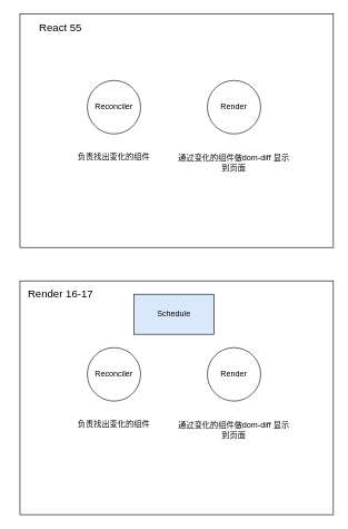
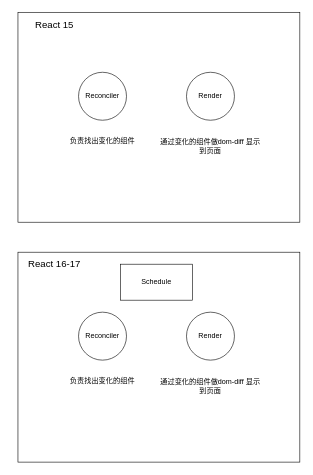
- <mxCell id="7" value="React 55&lt;br style=&quot;font-size: 16px;&quot;&gt;" style="text;html=1;strokeColor=none;fillColor=none;align=center;verticalAlign=middle;whiteSpace=wrap;rounded=0;strokeWidth=2;fontSize=16;" parent="1" vertex="1"><mxGeometry x="20" y="30" width="140" height="20" as="geometry" /></mxCell>
+ <mxCell id="7" value="React 15&lt;br style=&quot;font-size: 16px;&quot;&gt;" style="text;html=1;strokeColor=none;fillColor=none;align=center;verticalAlign=middle;whiteSpace=wrap;rounded=0;strokeWidth=2;fontSize=16;" parent="1" vertex="1"><mxGeometry x="20" y="30" width="140" height="20" as="geometry" /></mxCell>
- <mxCell id="13" value="Render 16-17" style="text;html=1;strokeColor=none;fillColor=none;align=center;verticalAlign=middle;whiteSpace=wrap;rounded=0;strokeWidth=2;fontSize=16;" vertex="1" parent="1"><mxGeometry x="20" y="430" width="140" height="20" as="geometry" /></mxCell>
+ <mxCell id="13" value="React 16-17" style="text;html=1;strokeColor=none;fillColor=none;align=center;verticalAlign=middle;whiteSpace=wrap;rounded=0;strokeWidth=2;fontSize=16;" vertex="1" parent="1"><mxGeometry x="20" y="430" width="140" height="20" as="geometry" /></mxCell>
- <mxCell id="14" value="Schedule" style="rounded=0;whiteSpace=wrap;html=1;fillColor=#dae8fc;" vertex="1" parent="1"><mxGeometry x="200" y="440" width="120" height="60" as="geometry" /></mxCell>
+ <mxCell id="14" value="Schedule" style="rounded=0;whiteSpace=wrap;html=1;" vertex="1" parent="1"><mxGeometry x="200" y="440" width="120" height="60" as="geometry" /></mxCell>
